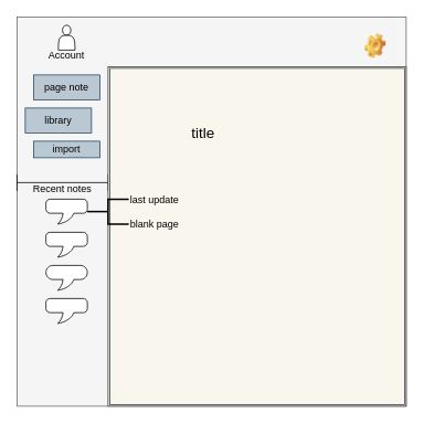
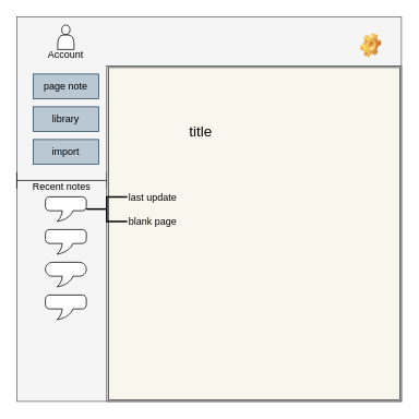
- <mxCell id="11" value="library" style="text;html=1;strokeColor=#23445d;fillColor=#bac8d3;align=center;verticalAlign=middle;whiteSpace=wrap;rounded=0;" vertex="1" parent="1"><mxGeometry x="30" y="130" width="80" height="30" as="geometry" /></mxCell>
+ <mxCell id="11" value="library" style="text;html=1;strokeColor=#23445d;fillColor=#bac8d3;align=center;verticalAlign=middle;whiteSpace=wrap;rounded=0;" vertex="1" parent="1"><mxGeometry x="40" y="130" width="80" height="30" as="geometry" /></mxCell>
- <mxCell id="12" value="import" style="text;html=1;strokeColor=#23445d;fillColor=#bac8d3;align=center;verticalAlign=middle;whiteSpace=wrap;rounded=0;" vertex="1" parent="1"><mxGeometry x="40" y="170" width="80" height="20" as="geometry" /></mxCell>
+ <mxCell id="12" value="import" style="text;html=1;strokeColor=#23445d;fillColor=#bac8d3;align=center;verticalAlign=middle;whiteSpace=wrap;rounded=0;" vertex="1" parent="1"><mxGeometry x="40" y="170" width="80" height="30" as="geometry" /></mxCell>
